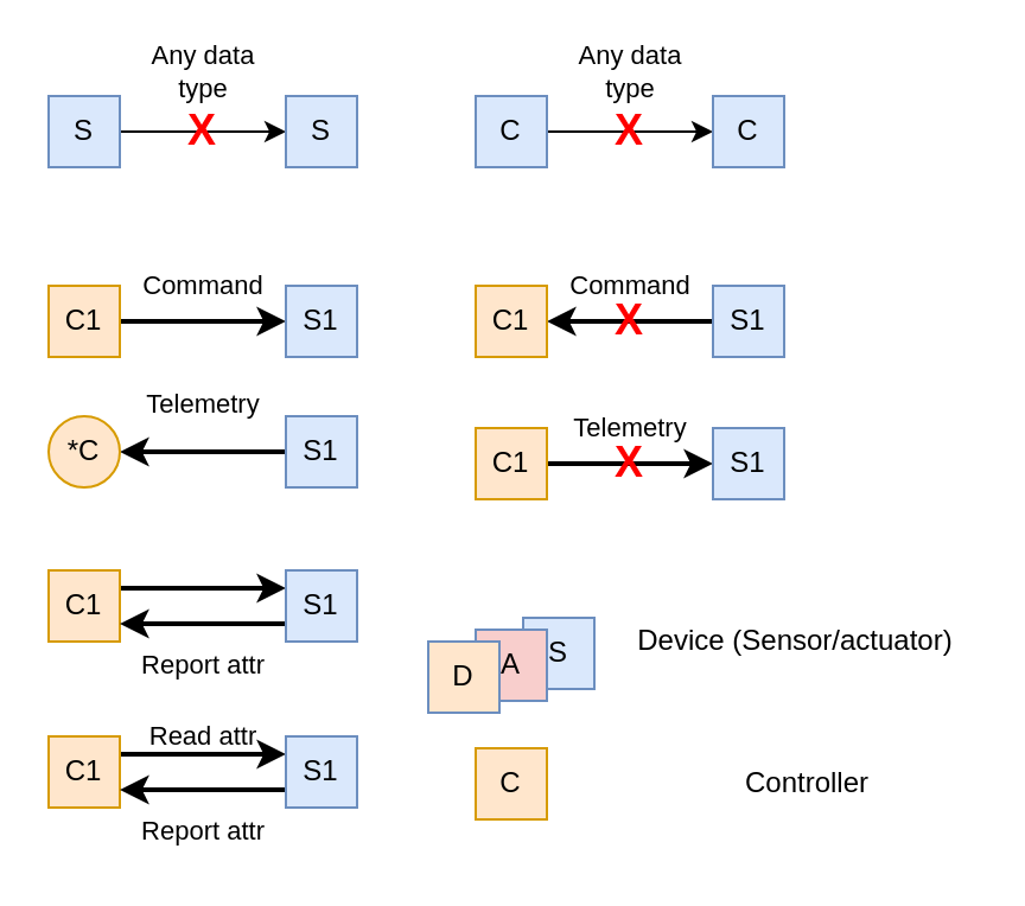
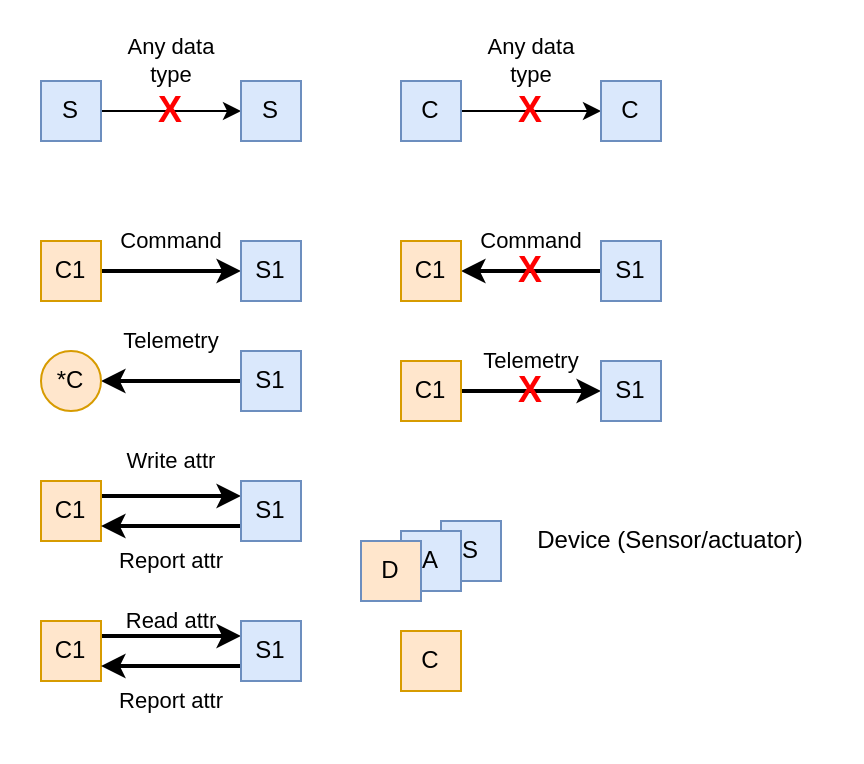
+ <mxCell id="20" value="Write attr" style="text;html=1;strokeColor=none;fillColor=none;align=center;verticalAlign=middle;whiteSpace=wrap;rounded=0;fontSize=11;" parent="1" vertex="1"><mxGeometry x="57.5" y="220" width="55" height="20" as="geometry" /></mxCell>
- <mxCell id="45" value="A" style="rounded=0;whiteSpace=wrap;html=1;align=center;verticalAlign=middle;fillColor=#f8cecc;strokeColor=#6c8ebf;" parent="1" vertex="1"><mxGeometry x="200" y="265" width="30" height="30" as="geometry" /></mxCell>
+ <mxCell id="45" value="A" style="rounded=0;whiteSpace=wrap;html=1;align=center;verticalAlign=middle;fillColor=#dae8fc;strokeColor=#6c8ebf;" parent="1" vertex="1"><mxGeometry x="200" y="265" width="30" height="30" as="geometry" /></mxCell>
- <mxCell id="47" value="Controller" style="text;html=1;strokeColor=none;fillColor=none;align=center;verticalAlign=middle;whiteSpace=wrap;rounded=0;" parent="1" vertex="1"><mxGeometry x="270" y="320" width="140" height="20" as="geometry" /></mxCell>
